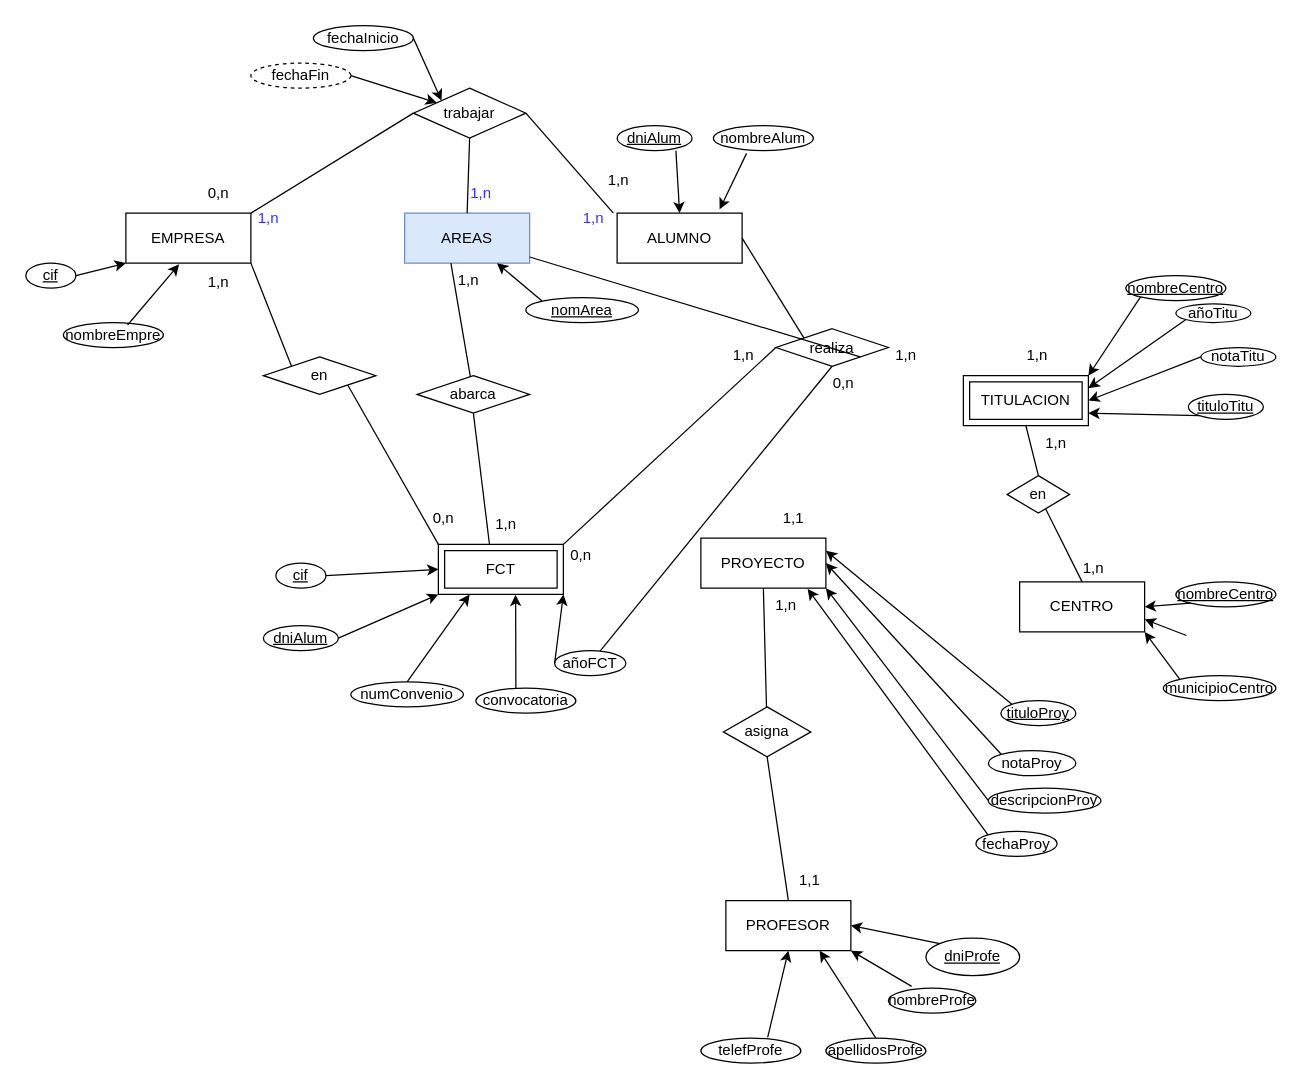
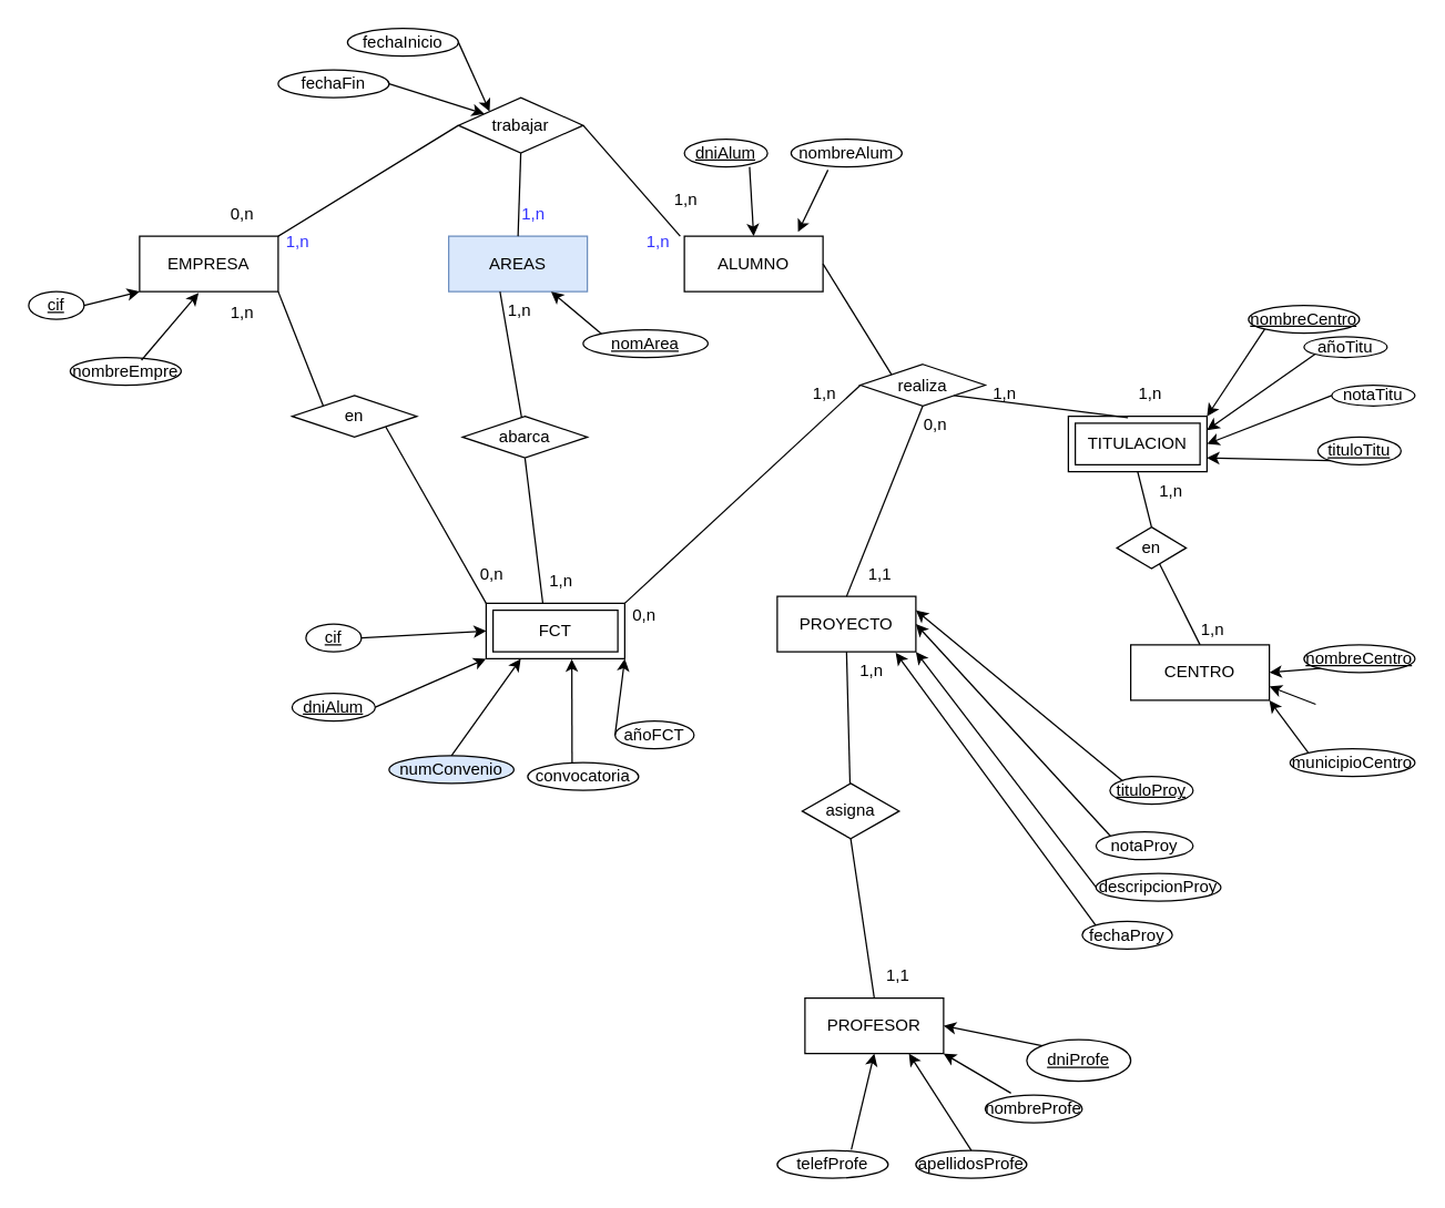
- <mxCell id="79" value="fechaFin" style="ellipse;whiteSpace=wrap;html=1;align=center;dashed=1;" parent="1" vertex="1"><mxGeometry y="50" width="80" height="20" as="geometry" x="200" /></mxCell>
+ <mxCell id="79" value="fechaFin" style="ellipse;whiteSpace=wrap;html=1;align=center;" parent="1" vertex="1"><mxGeometry y="50" width="80" height="20" as="geometry" x="200" /></mxCell>
- <mxCell id="53" value="" style="endArrow=none;html=1;rounded=0;exitX=1;exitY=1;exitDx=0;exitDy=0;" parent="1" source="9" target="4" edge="1"><mxGeometry relative="1" as="geometry"><mxPoint x="747.5" y="222.5" as="sourcePoint" /><mxPoint x="943" y="341" as="targetPoint" /></mxGeometry></mxCell>
+ <mxCell id="53" value="" style="endArrow=none;html=1;rounded=0;entryX=0.43;entryY=0.025;entryDx=0;entryDy=0;entryPerimeter=0;exitX=1;exitY=1;exitDx=0;exitDy=0;" parent="1" source="9" target="52" edge="1"><mxGeometry relative="1" as="geometry"><mxPoint x="747.5" y="222.5" as="sourcePoint" /><mxPoint x="943" y="341" as="targetPoint" /></mxGeometry></mxCell>
- <mxCell id="14" value="" style="endArrow=none;html=1;rounded=0;exitX=0.5;exitY=1;exitDx=0;exitDy=0;" parent="1" source="9" target="30" edge="1"><mxGeometry relative="1" as="geometry"><mxPoint x="680" y="335" as="sourcePoint" /><mxPoint x="690" y="400" as="targetPoint" /></mxGeometry></mxCell>
+ <mxCell id="14" value="" style="endArrow=none;html=1;rounded=0;entryX=0.5;entryY=0;entryDx=0;entryDy=0;exitX=0.5;exitY=1;exitDx=0;exitDy=0;" parent="1" source="9" target="5" edge="1"><mxGeometry relative="1" as="geometry"><mxPoint x="680" y="335" as="sourcePoint" /><mxPoint x="690" y="400" as="targetPoint" /></mxGeometry></mxCell>
- <mxCell id="29" value="numConvenio" style="ellipse;whiteSpace=wrap;html=1;align=center;" parent="1" vertex="1"><mxGeometry x="280" y="545" width="90" height="20" as="geometry" /></mxCell>
+ <mxCell id="29" value="numConvenio" style="ellipse;whiteSpace=wrap;html=1;align=center;fillColor=#dae8fc;" parent="1" vertex="1"><mxGeometry x="280" y="545" width="90" height="20" as="geometry" /></mxCell>
